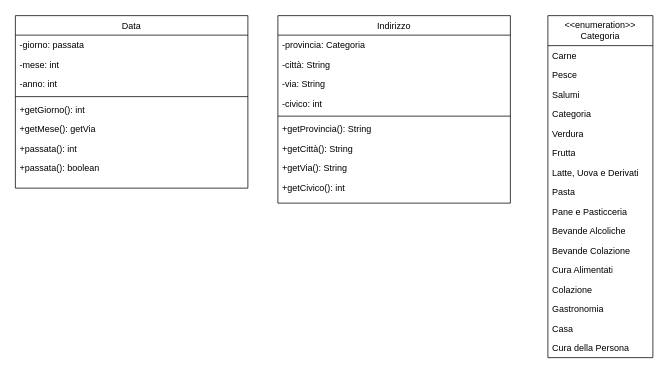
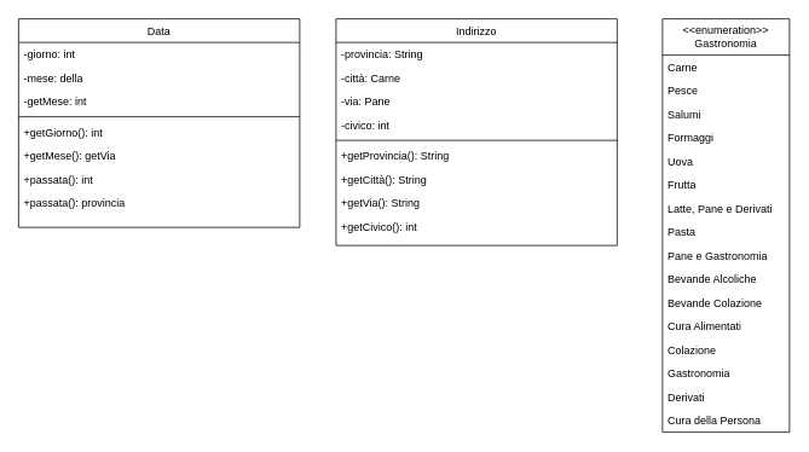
- <mxCell id="21" value="&amp;lt;&amp;lt;enumeration&amp;gt;&amp;gt;&lt;br&gt;Categoria" style="swimlane;fontStyle=0;childLayout=stackLayout;horizontal=1;startSize=40;fillColor=none;horizontalStack=0;resizeParent=1;resizeParentMax=0;resizeLast=0;collapsible=1;marginBottom=0;whiteSpace=wrap;html=1;" vertex="1" parent="1"><mxGeometry x="730" y="20" width="140" height="456" as="geometry" /></mxCell>
+ <mxCell id="21" value="&amp;lt;&amp;lt;enumeration&amp;gt;&amp;gt;&lt;br&gt;Gastronomia" style="swimlane;fontStyle=0;childLayout=stackLayout;horizontal=1;startSize=40;fillColor=none;horizontalStack=0;resizeParent=1;resizeParentMax=0;resizeLast=0;collapsible=1;marginBottom=0;whiteSpace=wrap;html=1;" vertex="1" parent="1"><mxGeometry x="730" y="20" width="140" height="456" as="geometry" /></mxCell>
- <mxCell id="3" value="-giorno: passata" style="text;align=left;verticalAlign=top;spacingLeft=4;spacingRight=4;overflow=hidden;rotatable=0;points=[[0,0.5],[1,0.5]];portConstraint=eastwest;" vertex="1" parent="2"><mxGeometry y="26" width="310" height="26" as="geometry" /></mxCell>
+ <mxCell id="3" value="-giorno: int" style="text;align=left;verticalAlign=top;spacingLeft=4;spacingRight=4;overflow=hidden;rotatable=0;points=[[0,0.5],[1,0.5]];portConstraint=eastwest;" vertex="1" parent="2"><mxGeometry y="26" width="310" height="26" as="geometry" /></mxCell>
- <mxCell id="12" value="-provincia: Categoria" style="text;align=left;verticalAlign=top;spacingLeft=4;spacingRight=4;overflow=hidden;rotatable=0;points=[[0,0.5],[1,0.5]];portConstraint=eastwest;" vertex="1" parent="11"><mxGeometry y="26" width="310" height="26" as="geometry" /></mxCell>
+ <mxCell id="12" value="-provincia: String" style="text;align=left;verticalAlign=top;spacingLeft=4;spacingRight=4;overflow=hidden;rotatable=0;points=[[0,0.5],[1,0.5]];portConstraint=eastwest;" vertex="1" parent="11"><mxGeometry y="26" width="310" height="26" as="geometry" /></mxCell>
- <mxCell id="4" value="-mese: int" style="text;align=left;verticalAlign=top;spacingLeft=4;spacingRight=4;overflow=hidden;rotatable=0;points=[[0,0.5],[1,0.5]];portConstraint=eastwest;" vertex="1" parent="2"><mxGeometry y="52" width="310" height="26" as="geometry" /></mxCell>
+ <mxCell id="4" value="-mese: della" style="text;align=left;verticalAlign=top;spacingLeft=4;spacingRight=4;overflow=hidden;rotatable=0;points=[[0,0.5],[1,0.5]];portConstraint=eastwest;" vertex="1" parent="2"><mxGeometry y="52" width="310" height="26" as="geometry" /></mxCell>
- <mxCell id="13" value="-città: String" style="text;align=left;verticalAlign=top;spacingLeft=4;spacingRight=4;overflow=hidden;rotatable=0;points=[[0,0.5],[1,0.5]];portConstraint=eastwest;" vertex="1" parent="11"><mxGeometry y="52" width="310" height="26" as="geometry" /></mxCell>
+ <mxCell id="13" value="-città: Carne" style="text;align=left;verticalAlign=top;spacingLeft=4;spacingRight=4;overflow=hidden;rotatable=0;points=[[0,0.5],[1,0.5]];portConstraint=eastwest;" vertex="1" parent="11"><mxGeometry y="52" width="310" height="26" as="geometry" /></mxCell>
- <mxCell id="5" value="-anno: int" style="text;align=left;verticalAlign=top;spacingLeft=4;spacingRight=4;overflow=hidden;rotatable=0;points=[[0,0.5],[1,0.5]];portConstraint=eastwest;" vertex="1" parent="2"><mxGeometry y="78" width="310" height="26" as="geometry" /></mxCell>
+ <mxCell id="5" value="-getMese: int" style="text;align=left;verticalAlign=top;spacingLeft=4;spacingRight=4;overflow=hidden;rotatable=0;points=[[0,0.5],[1,0.5]];portConstraint=eastwest;" vertex="1" parent="2"><mxGeometry y="78" width="310" height="26" as="geometry" /></mxCell>
- <mxCell id="14" value="-via: String" style="text;align=left;verticalAlign=top;spacingLeft=4;spacingRight=4;overflow=hidden;rotatable=0;points=[[0,0.5],[1,0.5]];portConstraint=eastwest;" vertex="1" parent="11"><mxGeometry y="78" width="310" height="26" as="geometry" /></mxCell>
+ <mxCell id="14" value="-via: Pane" style="text;align=left;verticalAlign=top;spacingLeft=4;spacingRight=4;overflow=hidden;rotatable=0;points=[[0,0.5],[1,0.5]];portConstraint=eastwest;" vertex="1" parent="11"><mxGeometry y="78" width="310" height="26" as="geometry" /></mxCell>
- <mxCell id="25" value="Categoria" style="text;strokeColor=none;fillColor=none;align=left;verticalAlign=top;spacingLeft=4;spacingRight=4;overflow=hidden;rotatable=0;points=[[0,0.5],[1,0.5]];portConstraint=eastwest;whiteSpace=wrap;html=1;" vertex="1" parent="21"><mxGeometry y="118" width="140" height="26" as="geometry" /></mxCell>
+ <mxCell id="25" value="Formaggi" style="text;strokeColor=none;fillColor=none;align=left;verticalAlign=top;spacingLeft=4;spacingRight=4;overflow=hidden;rotatable=0;points=[[0,0.5],[1,0.5]];portConstraint=eastwest;whiteSpace=wrap;html=1;" vertex="1" parent="21"><mxGeometry y="118" width="140" height="26" as="geometry" /></mxCell>
- <mxCell id="26" value="Verdura" style="text;strokeColor=none;fillColor=none;align=left;verticalAlign=top;spacingLeft=4;spacingRight=4;overflow=hidden;rotatable=0;points=[[0,0.5],[1,0.5]];portConstraint=eastwest;whiteSpace=wrap;html=1;" vertex="1" parent="21"><mxGeometry y="144" width="140" height="26" as="geometry" /></mxCell>
+ <mxCell id="26" value="Uova" style="text;strokeColor=none;fillColor=none;align=left;verticalAlign=top;spacingLeft=4;spacingRight=4;overflow=hidden;rotatable=0;points=[[0,0.5],[1,0.5]];portConstraint=eastwest;whiteSpace=wrap;html=1;" vertex="1" parent="21"><mxGeometry y="144" width="140" height="26" as="geometry" /></mxCell>
- <mxCell id="10" value="+passata(): boolean" style="text;align=left;verticalAlign=top;spacingLeft=4;spacingRight=4;overflow=hidden;rotatable=0;points=[[0,0.5],[1,0.5]];portConstraint=eastwest;" vertex="1" parent="2"><mxGeometry y="190" width="310" height="26" as="geometry" /></mxCell>
+ <mxCell id="10" value="+passata(): provincia" style="text;align=left;verticalAlign=top;spacingLeft=4;spacingRight=4;overflow=hidden;rotatable=0;points=[[0,0.5],[1,0.5]];portConstraint=eastwest;" vertex="1" parent="2"><mxGeometry y="190" width="310" height="26" as="geometry" /></mxCell>
- <mxCell id="28" value="Latte, Uova e Derivati" style="text;strokeColor=none;fillColor=none;align=left;verticalAlign=top;spacingLeft=4;spacingRight=4;overflow=hidden;rotatable=0;points=[[0,0.5],[1,0.5]];portConstraint=eastwest;whiteSpace=wrap;html=1;" vertex="1" parent="21"><mxGeometry y="196" width="140" height="26" as="geometry" /></mxCell>
+ <mxCell id="28" value="Latte, Pane e Derivati" style="text;strokeColor=none;fillColor=none;align=left;verticalAlign=top;spacingLeft=4;spacingRight=4;overflow=hidden;rotatable=0;points=[[0,0.5],[1,0.5]];portConstraint=eastwest;whiteSpace=wrap;html=1;" vertex="1" parent="21"><mxGeometry y="196" width="140" height="26" as="geometry" /></mxCell>
- <mxCell id="30" value="Pane e Pasticceria&amp;nbsp;" style="text;strokeColor=none;fillColor=none;align=left;verticalAlign=top;spacingLeft=4;spacingRight=4;overflow=hidden;rotatable=0;points=[[0,0.5],[1,0.5]];portConstraint=eastwest;whiteSpace=wrap;html=1;" vertex="1" parent="21"><mxGeometry y="248" width="140" height="26" as="geometry" /></mxCell>
+ <mxCell id="30" value="Pane e Gastronomia&amp;nbsp;" style="text;strokeColor=none;fillColor=none;align=left;verticalAlign=top;spacingLeft=4;spacingRight=4;overflow=hidden;rotatable=0;points=[[0,0.5],[1,0.5]];portConstraint=eastwest;whiteSpace=wrap;html=1;" vertex="1" parent="21"><mxGeometry y="248" width="140" height="26" as="geometry" /></mxCell>
- <mxCell id="36" value="Casa" style="text;strokeColor=none;fillColor=none;align=left;verticalAlign=top;spacingLeft=4;spacingRight=4;overflow=hidden;rotatable=0;points=[[0,0.5],[1,0.5]];portConstraint=eastwest;whiteSpace=wrap;html=1;" vertex="1" parent="21"><mxGeometry y="404" width="140" height="26" as="geometry" /></mxCell>
+ <mxCell id="36" value="Derivati" style="text;strokeColor=none;fillColor=none;align=left;verticalAlign=top;spacingLeft=4;spacingRight=4;overflow=hidden;rotatable=0;points=[[0,0.5],[1,0.5]];portConstraint=eastwest;whiteSpace=wrap;html=1;" vertex="1" parent="21"><mxGeometry y="404" width="140" height="26" as="geometry" /></mxCell>
